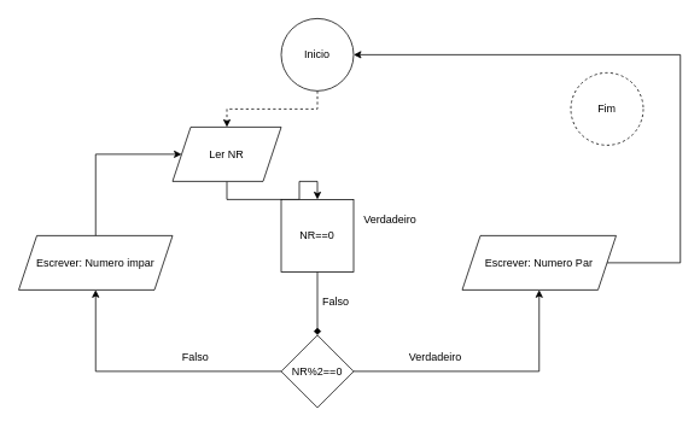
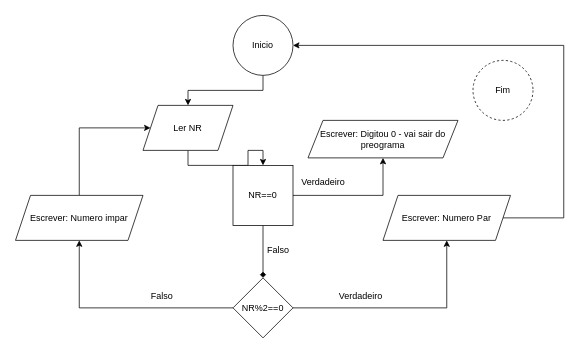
- <mxCell id="2" style="edgeStyle=orthogonalEdgeStyle;rounded=0;orthogonalLoop=1;jettySize=auto;html=1;entryX=0.5;entryY=0;entryDx=0;entryDy=0;dashed=1;" edge="1" parent="1" source="3" target="5"><mxGeometry relative="1" as="geometry" /></mxCell>
+ <mxCell id="2" style="edgeStyle=orthogonalEdgeStyle;rounded=0;orthogonalLoop=1;jettySize=auto;html=1;entryX=0.5;entryY=0;entryDx=0;entryDy=0;" edge="1" parent="1" source="3" target="5"><mxGeometry relative="1" as="geometry" /></mxCell>
+ <mxCell id="21" value="Escrever: Digitou 0 - vai sair do preograma" style="shape=parallelogram;perimeter=parallelogramPerimeter;whiteSpace=wrap;html=1;fixedSize=1;" vertex="1" parent="1"><mxGeometry x="410" y="160" width="200" height="50" as="geometry" /></mxCell>
+ <mxCell id="16" style="edgeStyle=orthogonalEdgeStyle;rounded=0;orthogonalLoop=1;jettySize=auto;html=1;entryX=0.5;entryY=1;entryDx=0;entryDy=0;" edge="1" parent="1" source="17" target="21"><mxGeometry relative="1" as="geometry" /></mxCell>
